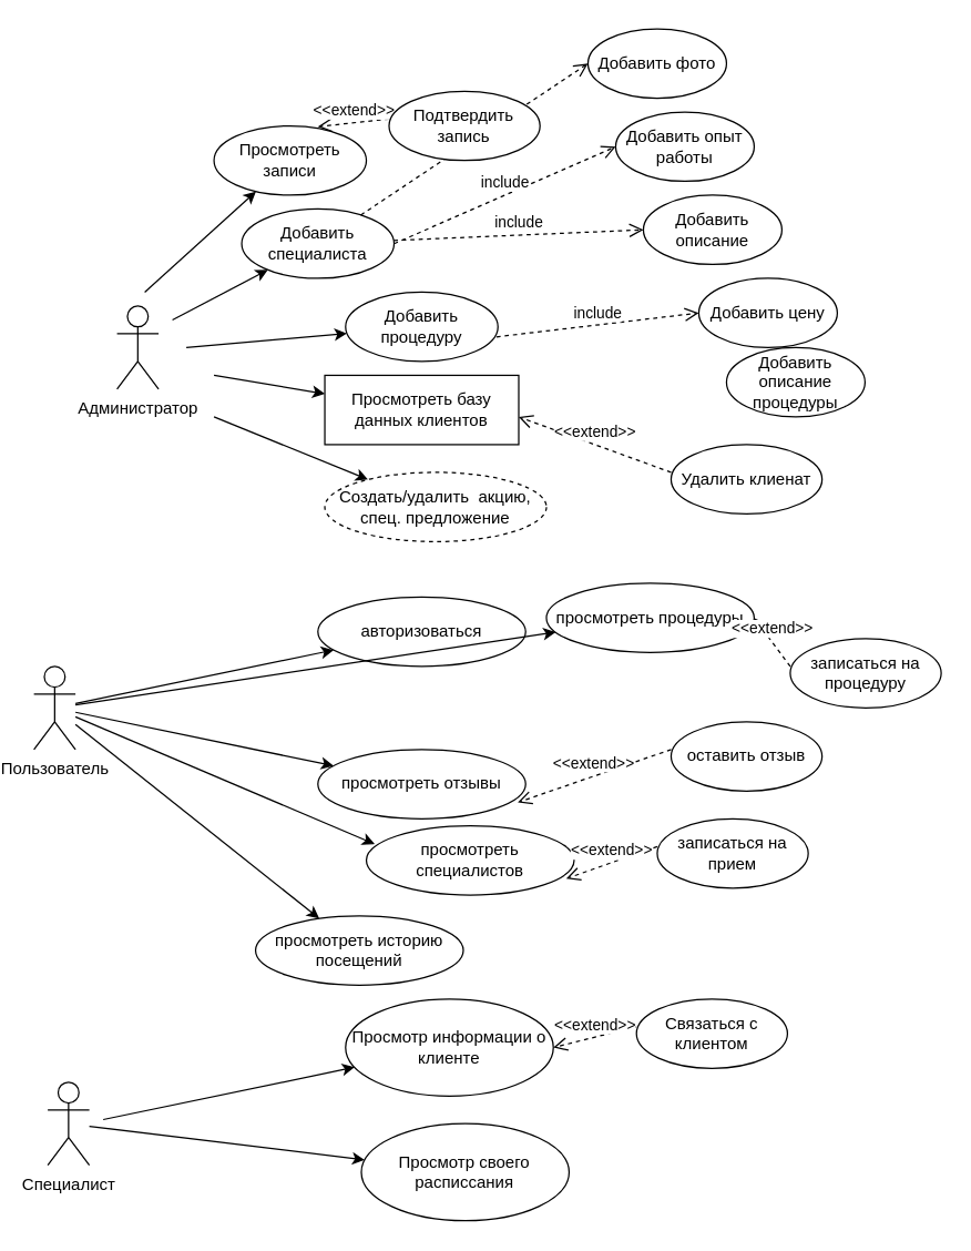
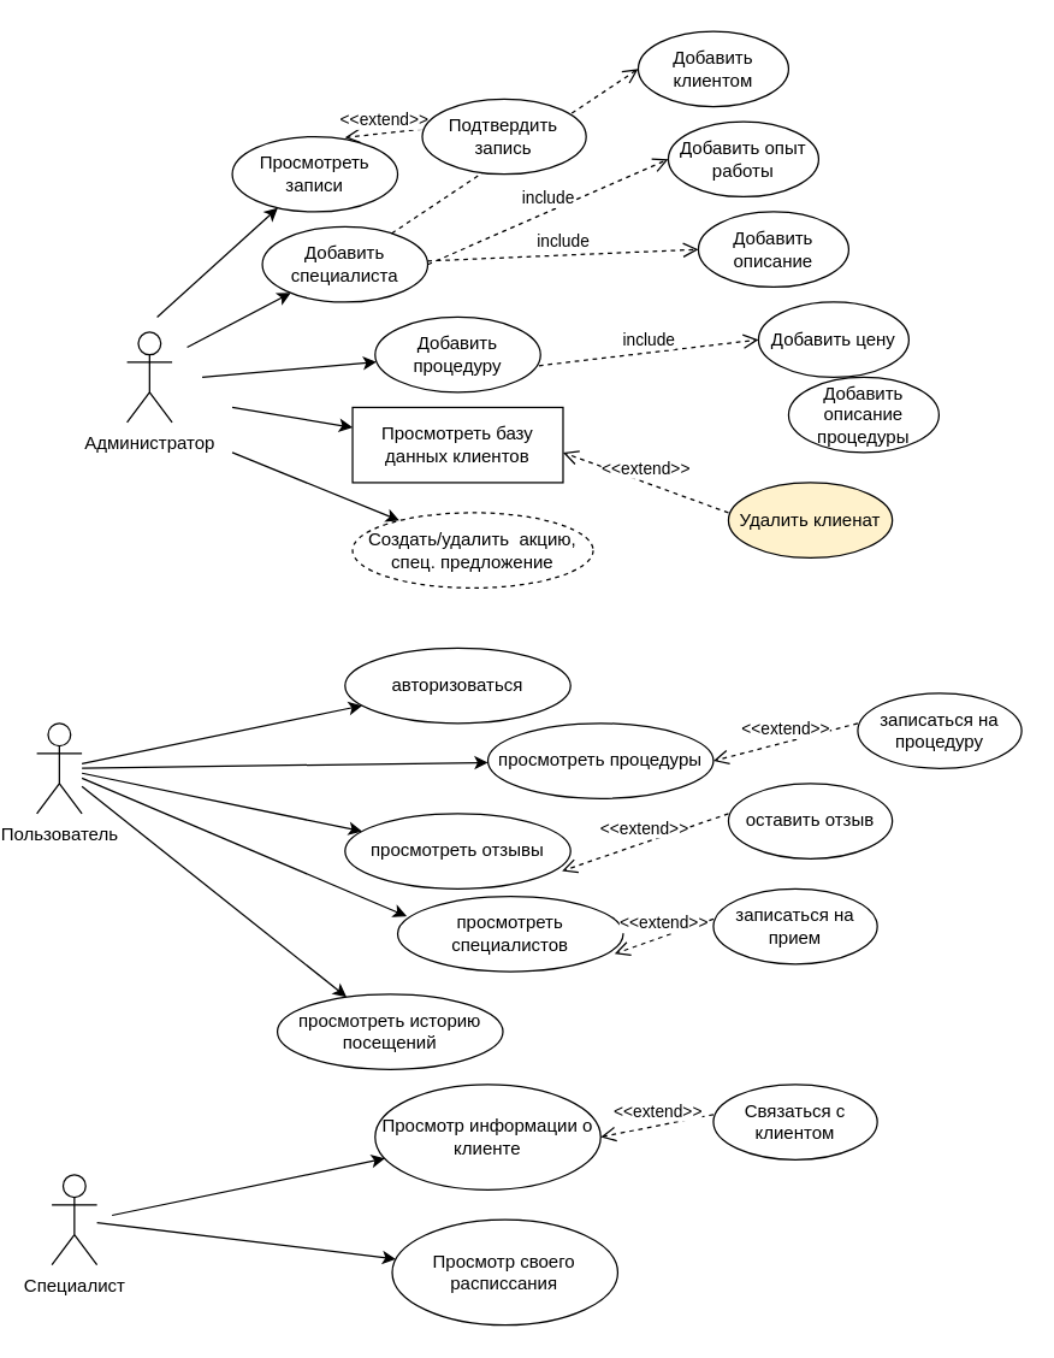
- <mxCell id="14" value="Добавить фото" style="ellipse;whiteSpace=wrap;html=1;" parent="1" vertex="1"><mxGeometry x="420" y="20" width="100" height="50" as="geometry" /></mxCell>
+ <mxCell id="14" value="Добавить клиентом" style="ellipse;whiteSpace=wrap;html=1;" parent="1" vertex="1"><mxGeometry x="420" y="20" width="100" height="50" as="geometry" /></mxCell>
- <mxCell id="23" value="Удалить клиенат" style="ellipse;whiteSpace=wrap;html=1;" parent="1" vertex="1"><mxGeometry x="480" y="320" width="109" height="50" as="geometry" /></mxCell>
+ <mxCell id="23" value="Удалить клиенат" style="ellipse;whiteSpace=wrap;html=1;fillColor=#fff2cc;" parent="1" vertex="1"><mxGeometry x="480" y="320" width="109" height="50" as="geometry" /></mxCell>
- <mxCell id="28" value="просмотреть процедуры" style="ellipse;whiteSpace=wrap;html=1;" parent="1" vertex="1"><mxGeometry x="390" y="420" width="150" height="50" as="geometry" /></mxCell>
+ <mxCell id="28" value="просмотреть процедуры" style="ellipse;whiteSpace=wrap;html=1;" parent="1" vertex="1"><mxGeometry x="320" y="480" width="150" height="50" as="geometry" /></mxCell>
- <mxCell id="45" value="Связаться с клиентом" style="ellipse;whiteSpace=wrap;html=1;" parent="1" vertex="1"><mxGeometry x="455" y="720" width="109" height="50" as="geometry" /></mxCell>
+ <mxCell id="45" value="Связаться с клиентом" style="ellipse;whiteSpace=wrap;html=1;" parent="1" vertex="1"><mxGeometry x="470" y="720" width="109" height="50" as="geometry" /></mxCell>
